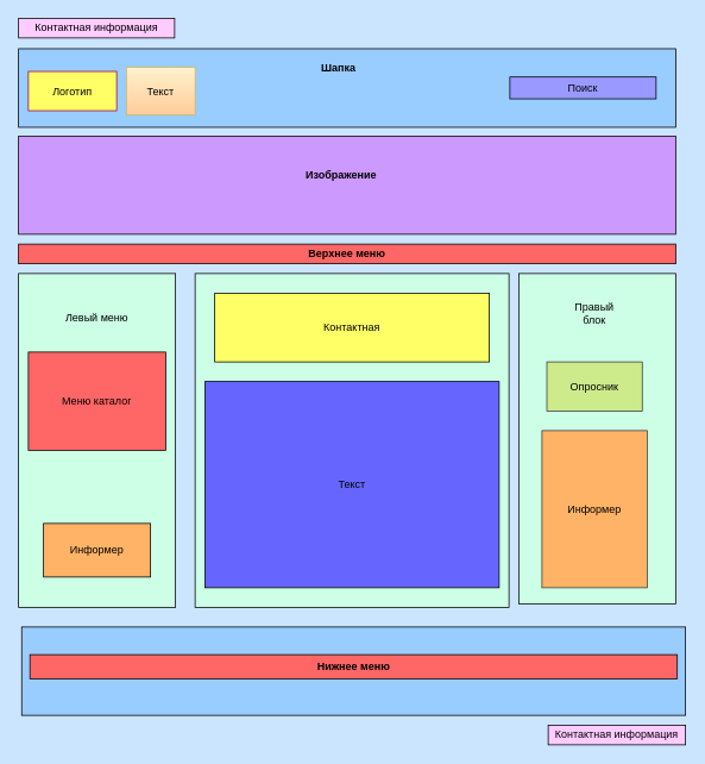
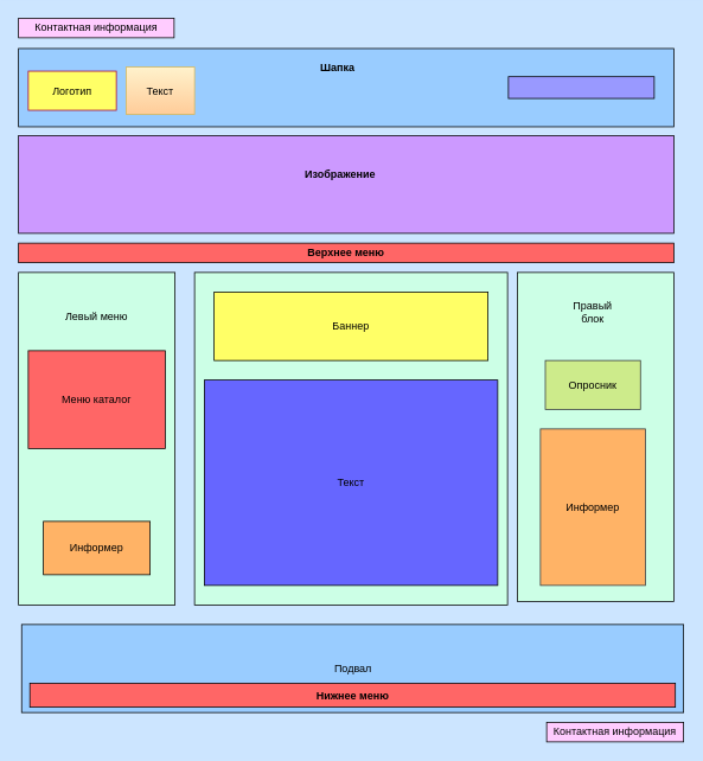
- <mxCell id="7" value="Поиск" style="text;html=1;strokeColor=none;fillColor=none;align=center;verticalAlign=middle;whiteSpace=wrap;rounded=0;" vertex="1" parent="1"><mxGeometry x="633" y="88" width="40" height="20" as="geometry" /></mxCell>
- <mxCell id="24" value="Контактная" style="rounded=0;whiteSpace=wrap;html=1;fontColor=#000000;fillColor=#FFFF66;gradientColor=none;" vertex="1" parent="1"><mxGeometry x="240" y="328" width="308" height="77" as="geometry" /></mxCell>
+ <mxCell id="24" value="Баннер" style="rounded=0;whiteSpace=wrap;html=1;fontColor=#000000;fillColor=#FFFF66;gradientColor=none;" vertex="1" parent="1"><mxGeometry x="240" y="328" width="308" height="77" as="geometry" /></mxCell>
- <mxCell id="27" value="&lt;b&gt;Нижнее меню&lt;/b&gt;" style="rounded=0;whiteSpace=wrap;html=1;fontColor=#000000;fillColor=#FF6666;gradientColor=none;" vertex="1" parent="1"><mxGeometry x="32.75" y="733" width="726" height="27" as="geometry" /></mxCell>
+ <mxCell id="27" value="&lt;b&gt;Нижнее меню&lt;/b&gt;" style="rounded=0;whiteSpace=wrap;html=1;fontColor=#000000;fillColor=#FF6666;gradientColor=none;" vertex="1" parent="1"><mxGeometry x="32.75" y="768" width="726" height="27" as="geometry" /></mxCell>
